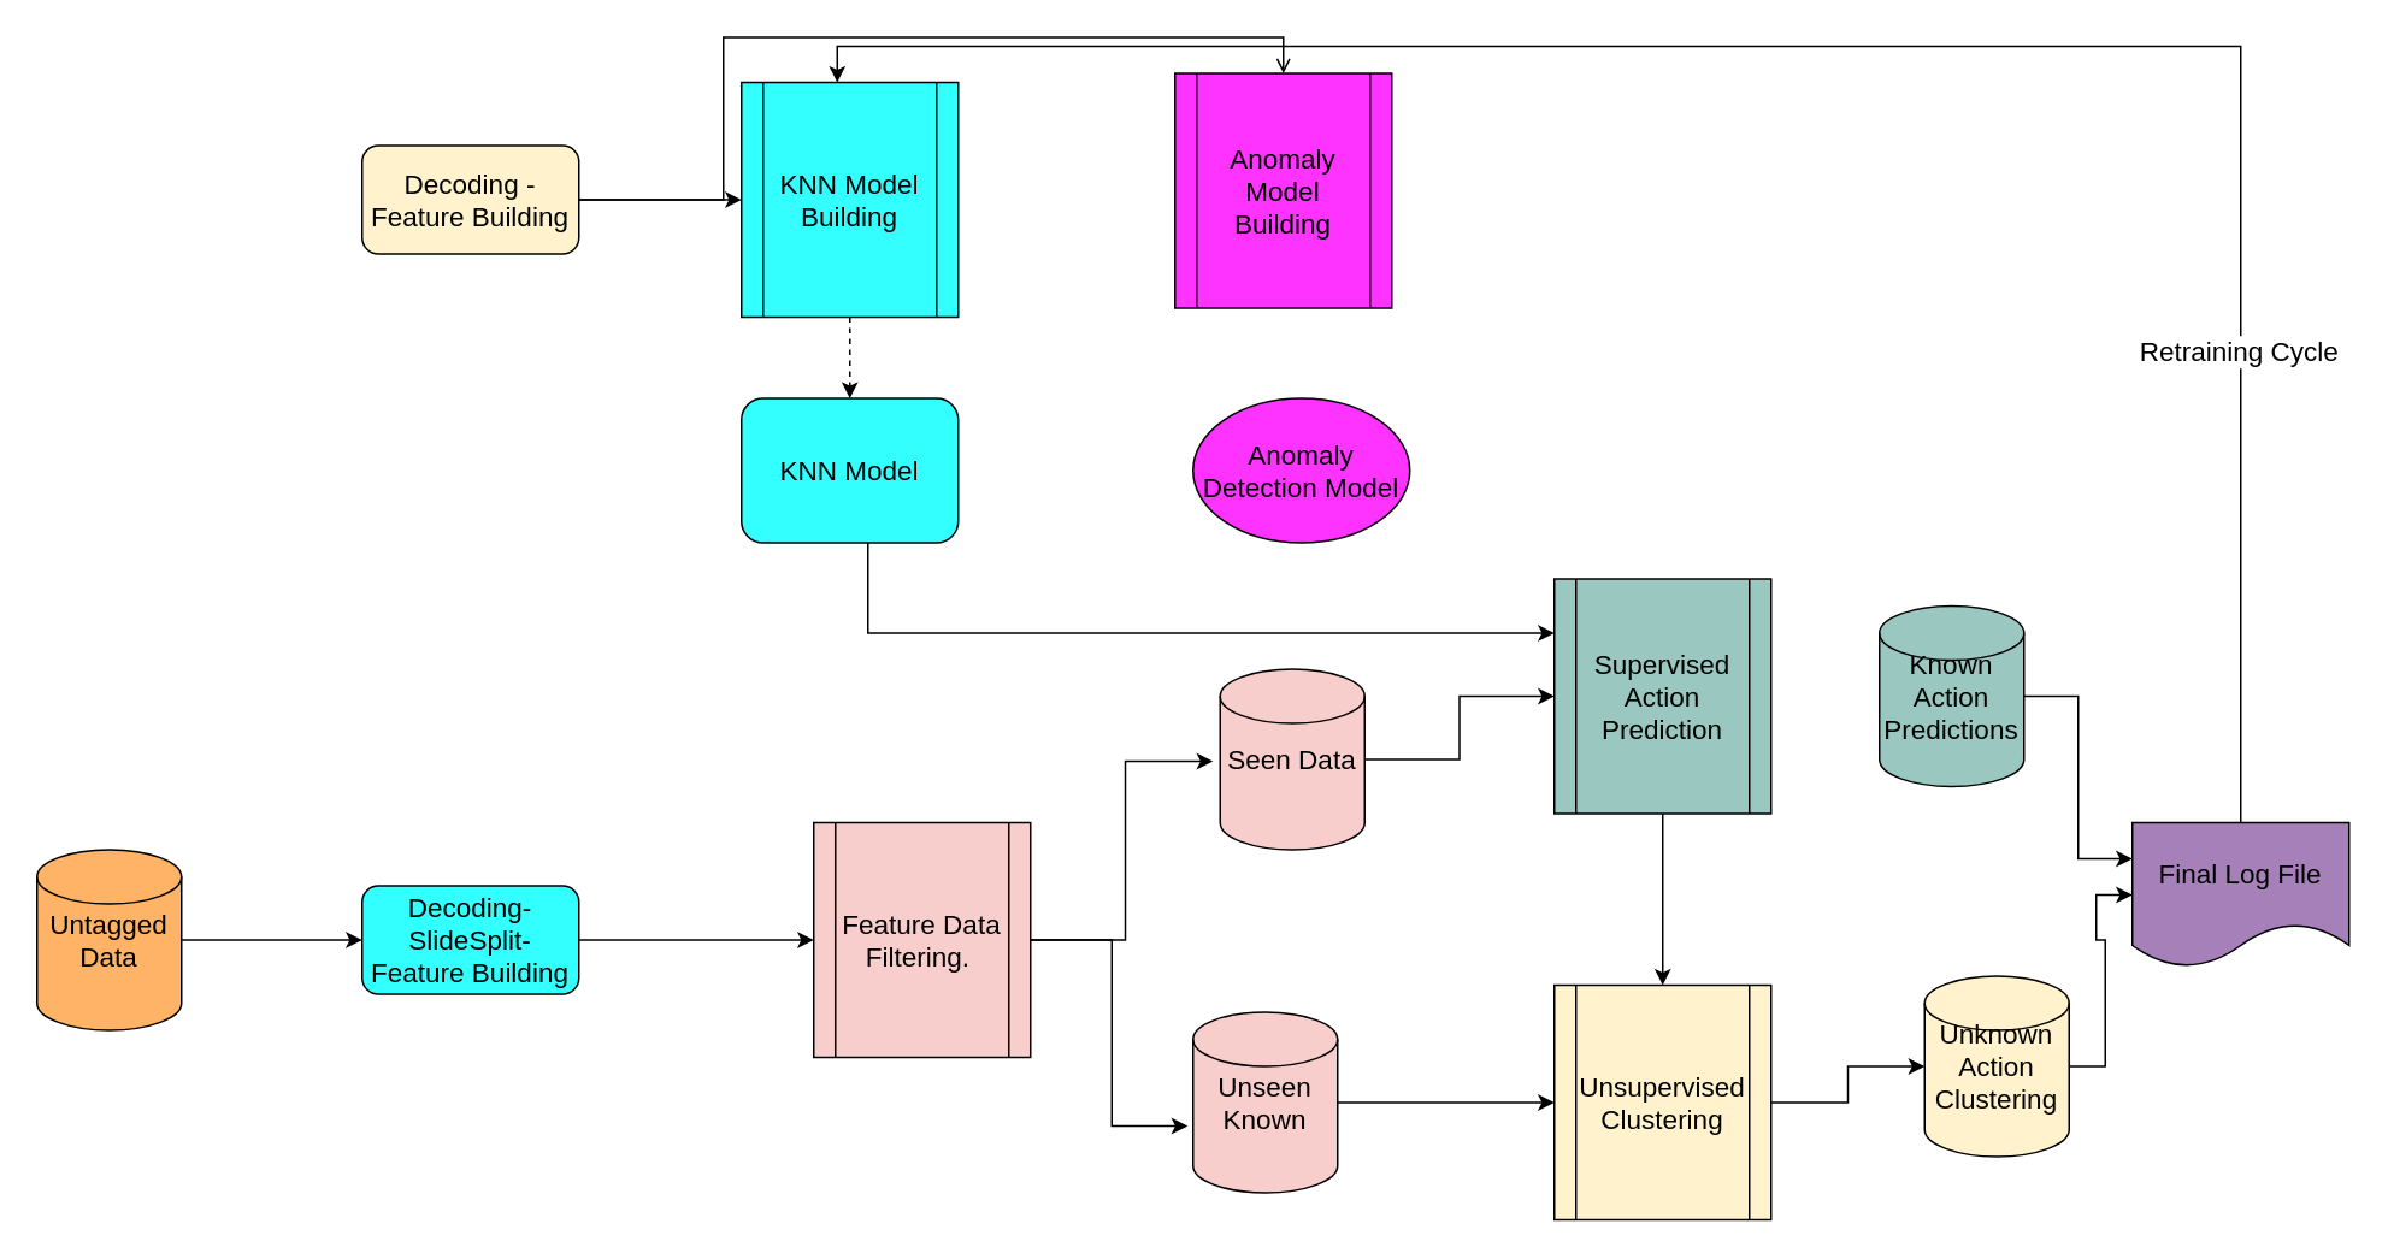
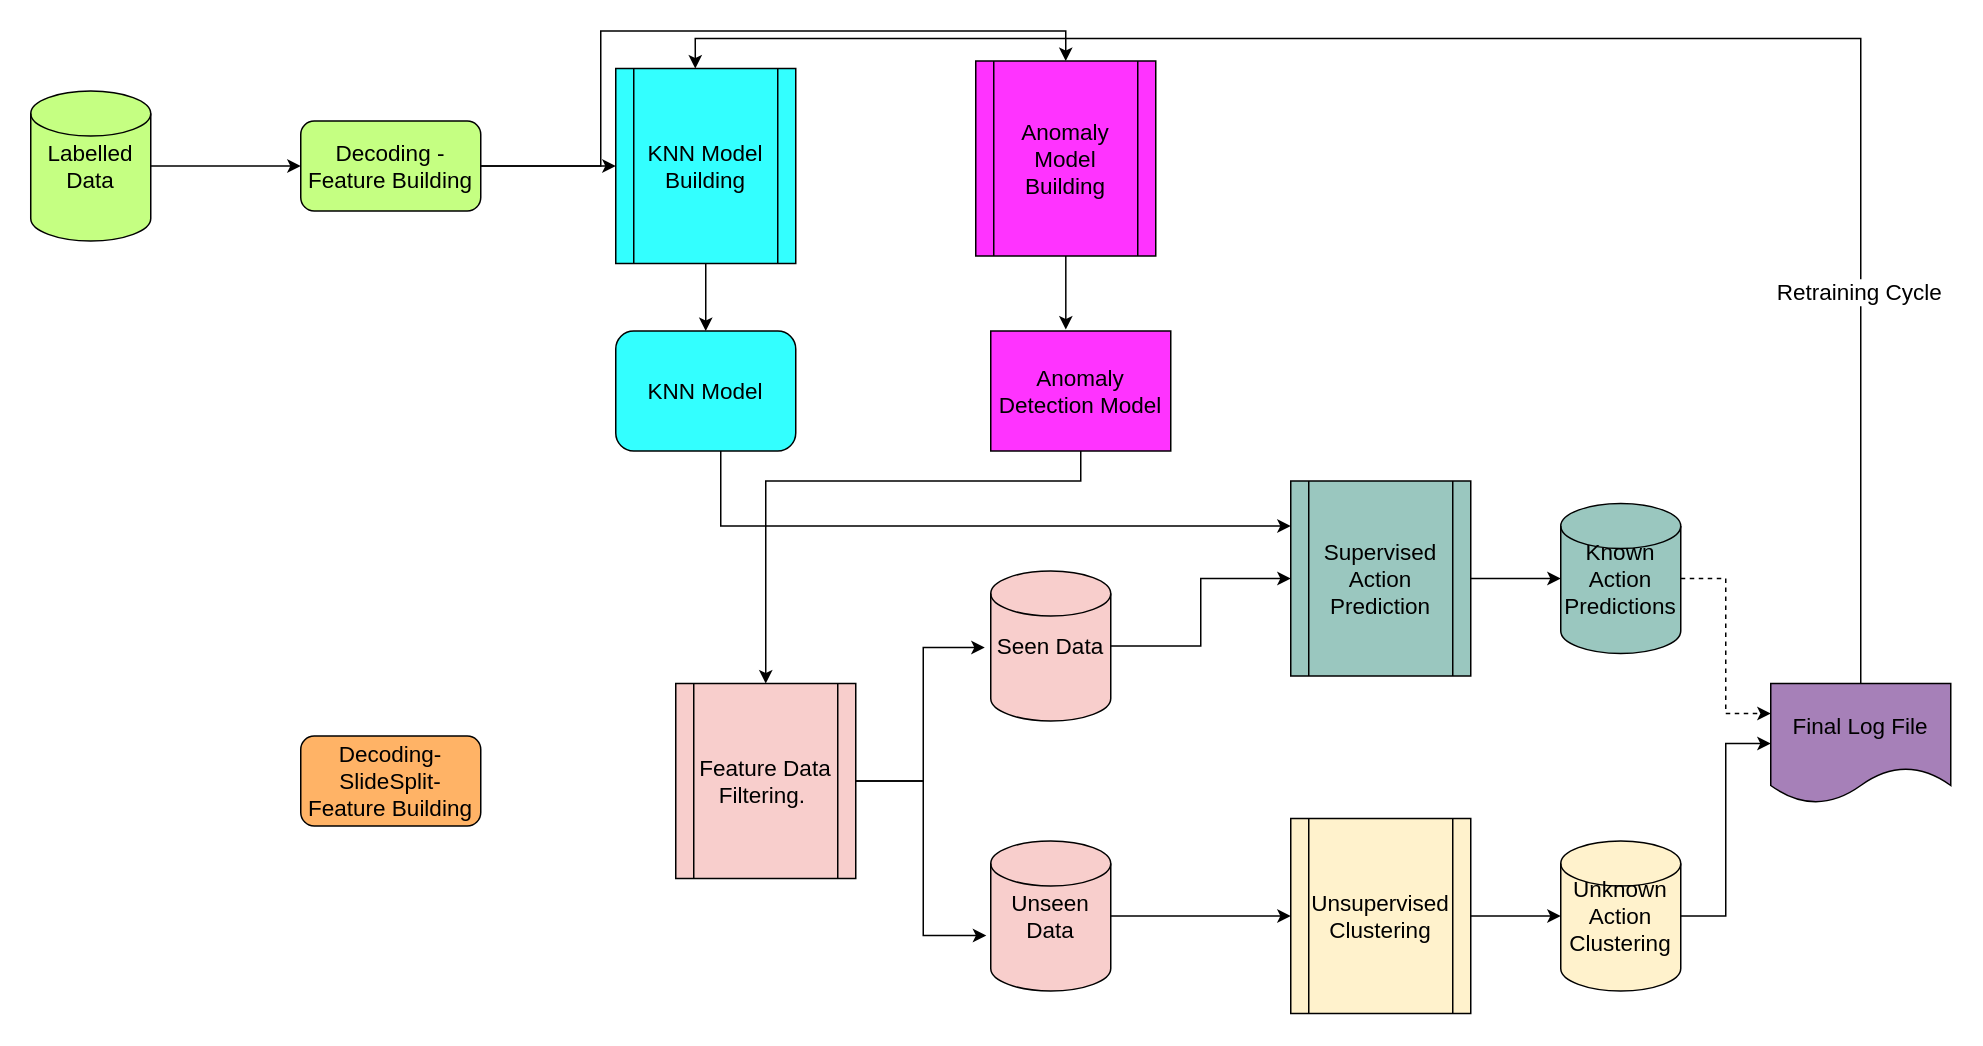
- <mxCell id="5" style="edgeStyle=orthogonalEdgeStyle;rounded=0;orthogonalLoop=1;jettySize=auto;html=1;entryX=0.5;entryY=0;entryDx=0;entryDy=0;endArrow=open;" edge="1" parent="1" source="6" target="10"><mxGeometry relative="1" as="geometry"><Array as="points"><mxPoint x="400" y="110" /><mxPoint x="400" y="20" /><mxPoint x="710" y="20" /></Array></mxGeometry></mxCell>
+ <mxCell id="5" style="edgeStyle=orthogonalEdgeStyle;rounded=0;orthogonalLoop=1;jettySize=auto;html=1;entryX=0.5;entryY=0;entryDx=0;entryDy=0;" edge="1" parent="1" source="6" target="10"><mxGeometry relative="1" as="geometry"><Array as="points"><mxPoint x="400" y="110" /><mxPoint x="400" y="20" /><mxPoint x="710" y="20" /></Array></mxGeometry></mxCell>
+ <mxCell id="3" value="&lt;font style=&quot;font-size: 15px&quot;&gt;Labelled Data&lt;/font&gt;" style="shape=cylinder2;whiteSpace=wrap;html=1;boundedLbl=1;backgroundOutline=1;size=15;fillColor=#C5FF82;" vertex="1" parent="1"><mxGeometry x="20" y="60" width="80" height="100" as="geometry" /></mxCell>
+ <mxCell id="2" style="edgeStyle=orthogonalEdgeStyle;rounded=0;orthogonalLoop=1;jettySize=auto;html=1;" edge="1" parent="1" source="3" target="6"><mxGeometry relative="1" as="geometry" /></mxCell>
- <mxCell id="6" value="&lt;font style=&quot;font-size: 15px&quot;&gt;Decoding - Feature Building&lt;/font&gt;" style="rounded=1;whiteSpace=wrap;html=1;fillColor=#fff2cc;" vertex="1" parent="1"><mxGeometry x="200" y="80" width="120" height="60" as="geometry" /></mxCell>
+ <mxCell id="6" value="&lt;font style=&quot;font-size: 15px&quot;&gt;Decoding - Feature Building&lt;/font&gt;" style="rounded=1;whiteSpace=wrap;html=1;fillColor=#C5FF82;" vertex="1" parent="1"><mxGeometry x="200" y="80" width="120" height="60" as="geometry" /></mxCell>
+ <mxCell id="9" style="edgeStyle=orthogonalEdgeStyle;rounded=0;orthogonalLoop=1;jettySize=auto;html=1;entryX=0.417;entryY=-0.012;entryDx=0;entryDy=0;entryPerimeter=0;" edge="1" parent="1" source="10" target="21"><mxGeometry relative="1" as="geometry" /></mxCell>
- <mxCell id="7" style="edgeStyle=orthogonalEdgeStyle;rounded=0;orthogonalLoop=1;jettySize=auto;html=1;dashed=1;" edge="1" parent="1" source="8" target="19"><mxGeometry relative="1" as="geometry" /></mxCell>
+ <mxCell id="7" style="edgeStyle=orthogonalEdgeStyle;rounded=0;orthogonalLoop=1;jettySize=auto;html=1;" edge="1" parent="1" source="8" target="19"><mxGeometry relative="1" as="geometry" /></mxCell>
- <mxCell id="21" value="&lt;font style=&quot;font-size: 15px&quot;&gt;Anomaly Detection Model&lt;/font&gt;" style="ellipse;whiteSpace=wrap;html=1;fillColor=#FF33FF;" vertex="1" parent="1"><mxGeometry x="660" y="220" width="120" height="80" as="geometry" /></mxCell>
+ <mxCell id="21" value="&lt;font style=&quot;font-size: 15px&quot;&gt;Anomaly Detection Model&lt;/font&gt;" style="whiteSpace=wrap;html=1;fillColor=#FF33FF;rounded=0;" vertex="1" parent="1"><mxGeometry x="660" y="220" width="120" height="80" as="geometry" /></mxCell>
+ <mxCell id="20" style="edgeStyle=orthogonalEdgeStyle;rounded=0;orthogonalLoop=1;jettySize=auto;html=1;" edge="1" parent="1" source="21" target="17"><mxGeometry relative="1" as="geometry"><Array as="points"><mxPoint x="720" y="320" /><mxPoint x="510" y="320" /></Array></mxGeometry></mxCell>
- <mxCell id="25" value="&lt;font style=&quot;font-size: 15px&quot;&gt;Seen Data&lt;/font&gt;" style="shape=cylinder2;whiteSpace=wrap;html=1;boundedLbl=1;backgroundOutline=1;size=15;fillColor=#F8CECC;" vertex="1" parent="1"><mxGeometry x="675" y="370" width="80" height="100" as="geometry" /></mxCell>
+ <mxCell id="25" value="&lt;font style=&quot;font-size: 15px&quot;&gt;Seen Data&lt;/font&gt;" style="shape=cylinder2;whiteSpace=wrap;html=1;boundedLbl=1;backgroundOutline=1;size=15;fillColor=#F8CECC;" vertex="1" parent="1"><mxGeometry x="660" y="380" width="80" height="100" as="geometry" /></mxCell>
- <mxCell id="30" style="edgeStyle=orthogonalEdgeStyle;rounded=0;orthogonalLoop=1;jettySize=auto;html=1;entryX=0;entryY=0.25;entryDx=0;entryDy=0;" edge="1" parent="1" source="31" target="36"><mxGeometry relative="1" as="geometry" /></mxCell>
+ <mxCell id="30" style="edgeStyle=orthogonalEdgeStyle;rounded=0;orthogonalLoop=1;jettySize=auto;html=1;entryX=0;entryY=0.25;entryDx=0;entryDy=0;dashed=1;" edge="1" parent="1" source="31" target="36"><mxGeometry relative="1" as="geometry" /></mxCell>
- <mxCell id="26" style="edgeStyle=orthogonalEdgeStyle;rounded=0;orthogonalLoop=1;jettySize=auto;html=1;" edge="1" parent="1" source="27" target="29"><mxGeometry relative="1" as="geometry" /></mxCell>
+ <mxCell id="26" style="edgeStyle=orthogonalEdgeStyle;rounded=0;orthogonalLoop=1;jettySize=auto;html=1;" edge="1" parent="1" source="27" target="31"><mxGeometry relative="1" as="geometry" /></mxCell>
- <mxCell id="12" value="&lt;font style=&quot;font-size: 15px&quot;&gt;Untagged Data&lt;/font&gt;" style="shape=cylinder2;whiteSpace=wrap;html=1;boundedLbl=1;backgroundOutline=1;size=15;fillColor=#FFB366;" vertex="1" parent="1"><mxGeometry x="20" y="470" width="80" height="100" as="geometry" /></mxCell>
- <mxCell id="11" style="edgeStyle=orthogonalEdgeStyle;rounded=0;orthogonalLoop=1;jettySize=auto;html=1;entryX=0;entryY=0.5;entryDx=0;entryDy=0;fillColor=#FFB366;" edge="1" parent="1" source="12" target="14"><mxGeometry relative="1" as="geometry" /></mxCell>
- <mxCell id="14" value="&lt;font style=&quot;font-size: 15px&quot;&gt;Decoding-SlideSplit-Feature Building&lt;/font&gt;" style="rounded=1;whiteSpace=wrap;html=1;fillColor=#33ffff;" vertex="1" parent="1"><mxGeometry x="200" y="490" width="120" height="60" as="geometry" /></mxCell>
+ <mxCell id="14" value="&lt;font style=&quot;font-size: 15px&quot;&gt;Decoding-SlideSplit-Feature Building&lt;/font&gt;" style="rounded=1;whiteSpace=wrap;html=1;fillColor=#FFB366;" vertex="1" parent="1"><mxGeometry x="200" y="490" width="120" height="60" as="geometry" /></mxCell>
- <mxCell id="13" style="edgeStyle=orthogonalEdgeStyle;rounded=0;orthogonalLoop=1;jettySize=auto;html=1;entryX=0;entryY=0.5;entryDx=0;entryDy=0;" edge="1" parent="1" source="14" target="17"><mxGeometry relative="1" as="geometry" /></mxCell>
- <mxCell id="33" value="&lt;font style=&quot;font-size: 15px&quot;&gt;Unknown Action Clustering&lt;/font&gt;" style="shape=cylinder2;whiteSpace=wrap;html=1;boundedLbl=1;backgroundOutline=1;size=15;fillColor=#FFF2CC;" vertex="1" parent="1"><mxGeometry x="1065" y="540" width="80" height="100" as="geometry" /></mxCell>
+ <mxCell id="33" value="&lt;font style=&quot;font-size: 15px&quot;&gt;Unknown Action Clustering&lt;/font&gt;" style="shape=cylinder2;whiteSpace=wrap;html=1;boundedLbl=1;backgroundOutline=1;size=15;fillColor=#FFF2CC;" vertex="1" parent="1"><mxGeometry x="1040" y="560" width="80" height="100" as="geometry" /></mxCell>
- <mxCell id="23" value="&lt;font style=&quot;font-size: 15px&quot;&gt;Unseen Known&lt;/font&gt;" style="shape=cylinder2;whiteSpace=wrap;html=1;boundedLbl=1;backgroundOutline=1;size=15;fillColor=#F8CECC;" vertex="1" parent="1"><mxGeometry x="660" y="560" width="80" height="100" as="geometry" /></mxCell>
+ <mxCell id="23" value="&lt;font style=&quot;font-size: 15px&quot;&gt;Unseen Data&lt;/font&gt;" style="shape=cylinder2;whiteSpace=wrap;html=1;boundedLbl=1;backgroundOutline=1;size=15;fillColor=#F8CECC;" vertex="1" parent="1"><mxGeometry x="660" y="560" width="80" height="100" as="geometry" /></mxCell>
